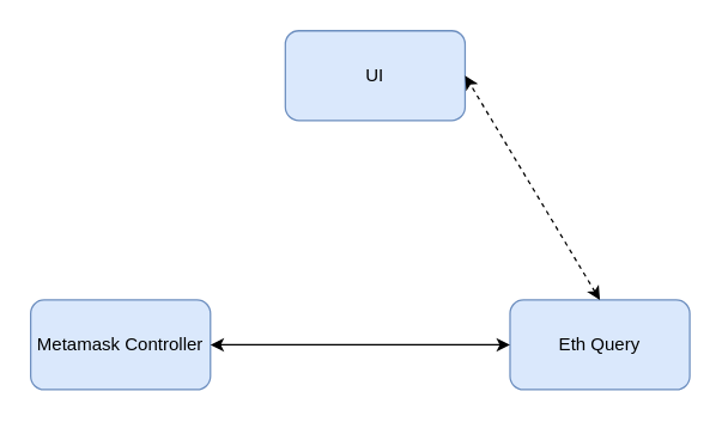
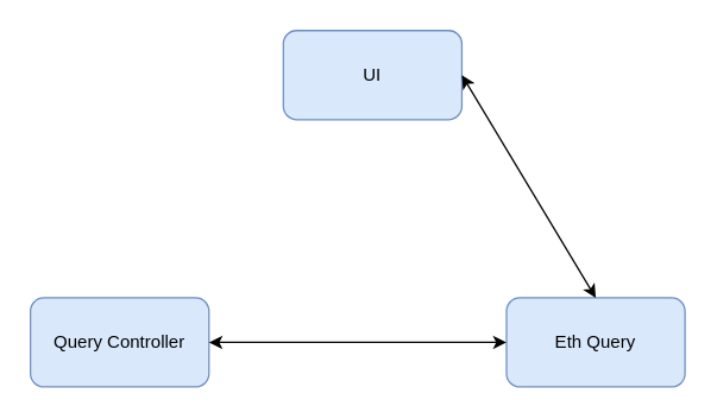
- <mxCell id="6" value="" style="endArrow=classic;startArrow=classic;html=1;rounded=0;entryX=1;entryY=0.5;entryDx=0;entryDy=0;exitX=0.5;exitY=0;exitDx=0;exitDy=0;dashed=1;" edge="1" parent="1" source="4" target="2"><mxGeometry width="50" height="50" relative="1" as="geometry"><mxPoint x="240" y="240" as="sourcePoint" /><mxPoint x="290" y="190" as="targetPoint" /></mxGeometry></mxCell>
+ <mxCell id="6" value="" style="endArrow=classic;startArrow=classic;html=1;rounded=0;entryX=1;entryY=0.5;entryDx=0;entryDy=0;exitX=0.5;exitY=0;exitDx=0;exitDy=0;" edge="1" parent="1" source="4" target="2"><mxGeometry width="50" height="50" relative="1" as="geometry"><mxPoint x="240" y="240" as="sourcePoint" /><mxPoint x="290" y="190" as="targetPoint" /></mxGeometry></mxCell>
- <mxCell id="3" value="Metamask Controller" style="rounded=1;whiteSpace=wrap;html=1;fillColor=#dae8fc;strokeColor=#6c8ebf;" vertex="1" parent="1"><mxGeometry x="20" y="200" width="120" height="60" as="geometry" /></mxCell>
+ <mxCell id="3" value="Query Controller" style="rounded=1;whiteSpace=wrap;html=1;fillColor=#dae8fc;strokeColor=#6c8ebf;" vertex="1" parent="1"><mxGeometry x="20" y="200" width="120" height="60" as="geometry" /></mxCell>
